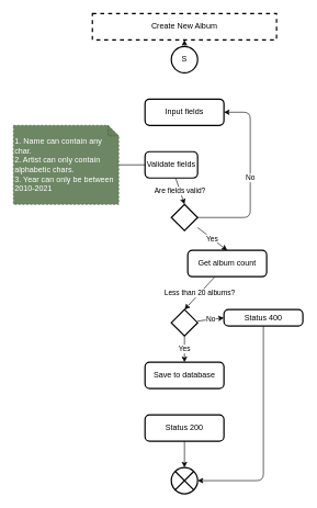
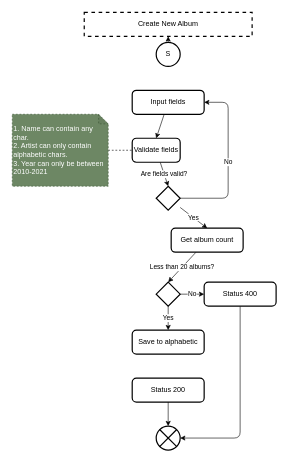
+ <mxCell id="8" style="edgeStyle=none;html=1;entryX=0.5;entryY=0;entryDx=0;entryDy=0;startArrow=none;startFill=0;endArrow=classic;endFill=1;" parent="1" source="9" target="11" edge="1"><mxGeometry relative="1" as="geometry" /></mxCell>
- <mxCell id="22" style="edgeStyle=none;html=1;entryX=0;entryY=0.5;entryDx=0;entryDy=0;startArrow=none;startFill=0;endArrow=none;endFill=0;dashed=0;" parent="1" source="23" target="11" edge="1"><mxGeometry relative="1" as="geometry" /></mxCell>
+ <mxCell id="22" style="edgeStyle=none;html=1;entryX=0;entryY=0.5;entryDx=0;entryDy=0;startArrow=none;startFill=0;endArrow=none;endFill=0;dashed=1;" parent="1" source="23" target="11" edge="1"><mxGeometry relative="1" as="geometry" /></mxCell>
- <mxCell id="19" value="Status 400" style="rounded=1;whiteSpace=wrap;html=1;absoluteArcSize=1;arcSize=14;strokeWidth=2;gradientColor=none;" parent="1" vertex="1"><mxGeometry x="340" y="470" width="120" height="25" as="geometry" /></mxCell>
+ <mxCell id="19" value="Status 400" style="rounded=1;whiteSpace=wrap;html=1;absoluteArcSize=1;arcSize=14;strokeWidth=2;gradientColor=none;" parent="1" vertex="1"><mxGeometry x="340" y="470" width="120" height="40" as="geometry" /></mxCell>
- <mxCell id="17" value="Save to database" style="rounded=1;whiteSpace=wrap;html=1;absoluteArcSize=1;arcSize=14;strokeWidth=2;gradientColor=none;" parent="1" vertex="1"><mxGeometry x="220" y="550" width="120" height="40" as="geometry" /></mxCell>
+ <mxCell id="17" value="Save to alphabetic" style="rounded=1;whiteSpace=wrap;html=1;absoluteArcSize=1;arcSize=14;strokeWidth=2;gradientColor=none;" parent="1" vertex="1"><mxGeometry x="220" y="550" width="120" height="40" as="geometry" /></mxCell>
